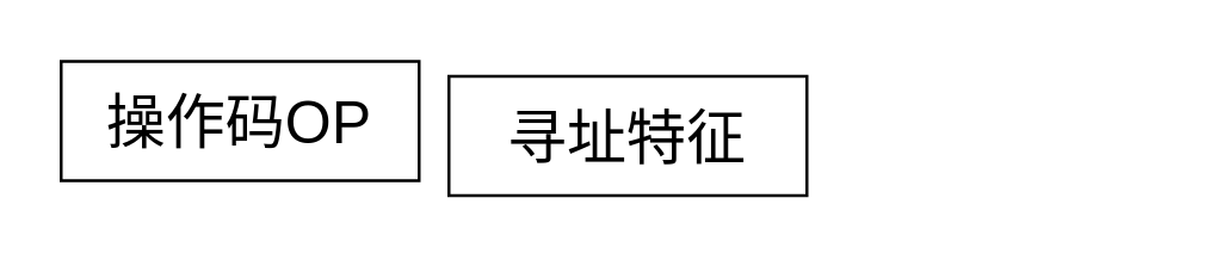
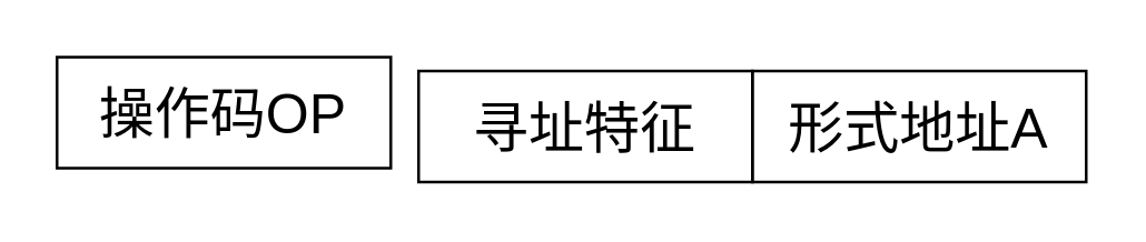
+ <mxCell id="4" value="形式地址A" style="rounded=0;whiteSpace=wrap;html=1;strokeColor=default;fontSize=20;fontColor=#000000;fillColor=none;" parent="1" vertex="1"><mxGeometry x="270" y="25" width="120" height="40" as="geometry" /></mxCell>
